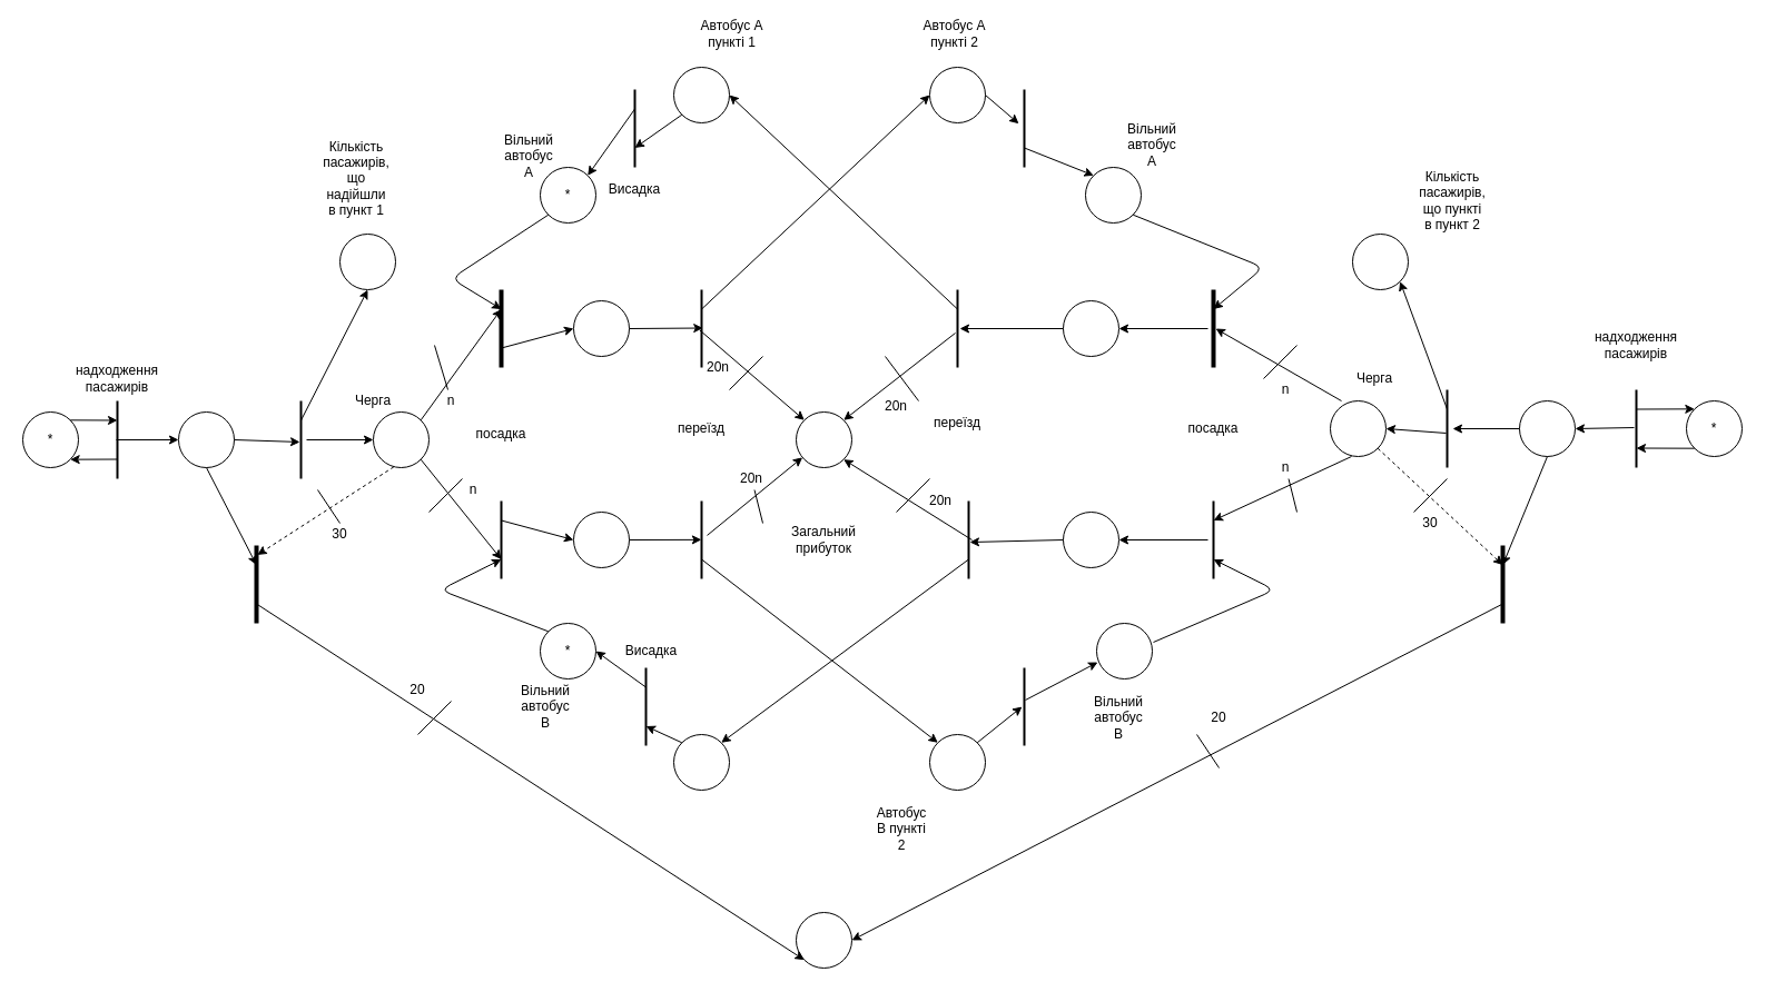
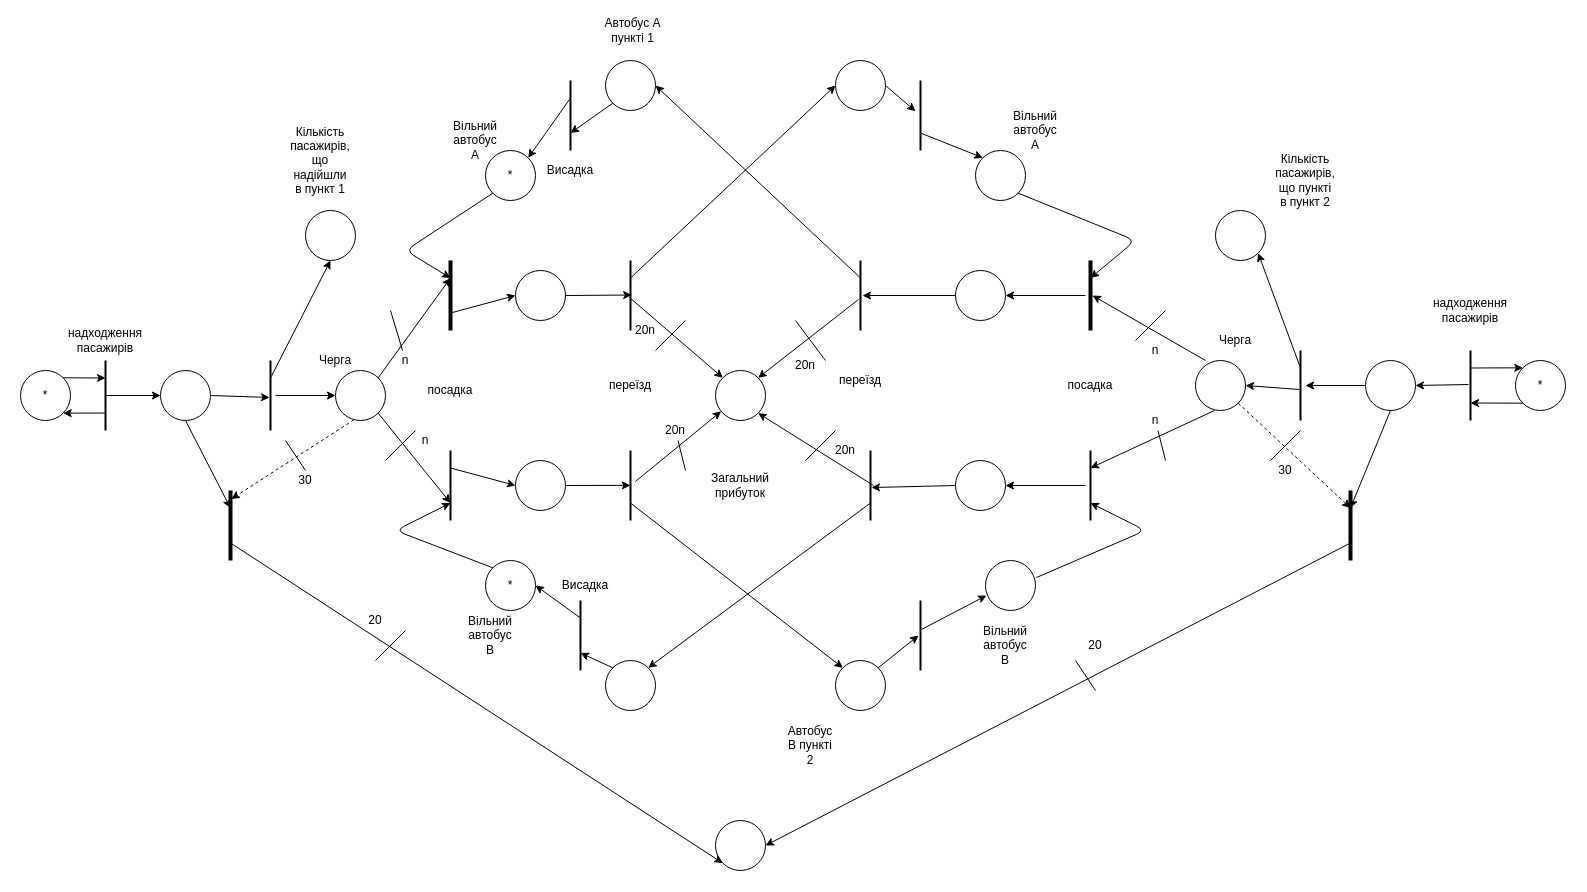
- <mxCell id="111" value="Автобус А пункті 1" style="text;html=1;strokeColor=none;fillColor=none;align=center;verticalAlign=middle;whiteSpace=wrap;rounded=0;" vertex="1" parent="1"><mxGeometry x="615" y="20" width="85" height="20" as="geometry" /></mxCell>
+ <mxCell id="111" value="Автобус А пункті 1" style="text;html=1;strokeColor=none;fillColor=none;align=center;verticalAlign=middle;whiteSpace=wrap;rounded=0;" vertex="1" parent="1"><mxGeometry x="590" y="20" width="85" height="20" as="geometry" /></mxCell>
- <mxCell id="115" value="Автобус А пункті 2" style="text;html=1;strokeColor=none;fillColor=none;align=center;verticalAlign=middle;whiteSpace=wrap;rounded=0;" vertex="1" parent="1"><mxGeometry x="815" y="20" width="85" height="20" as="geometry" /></mxCell>
